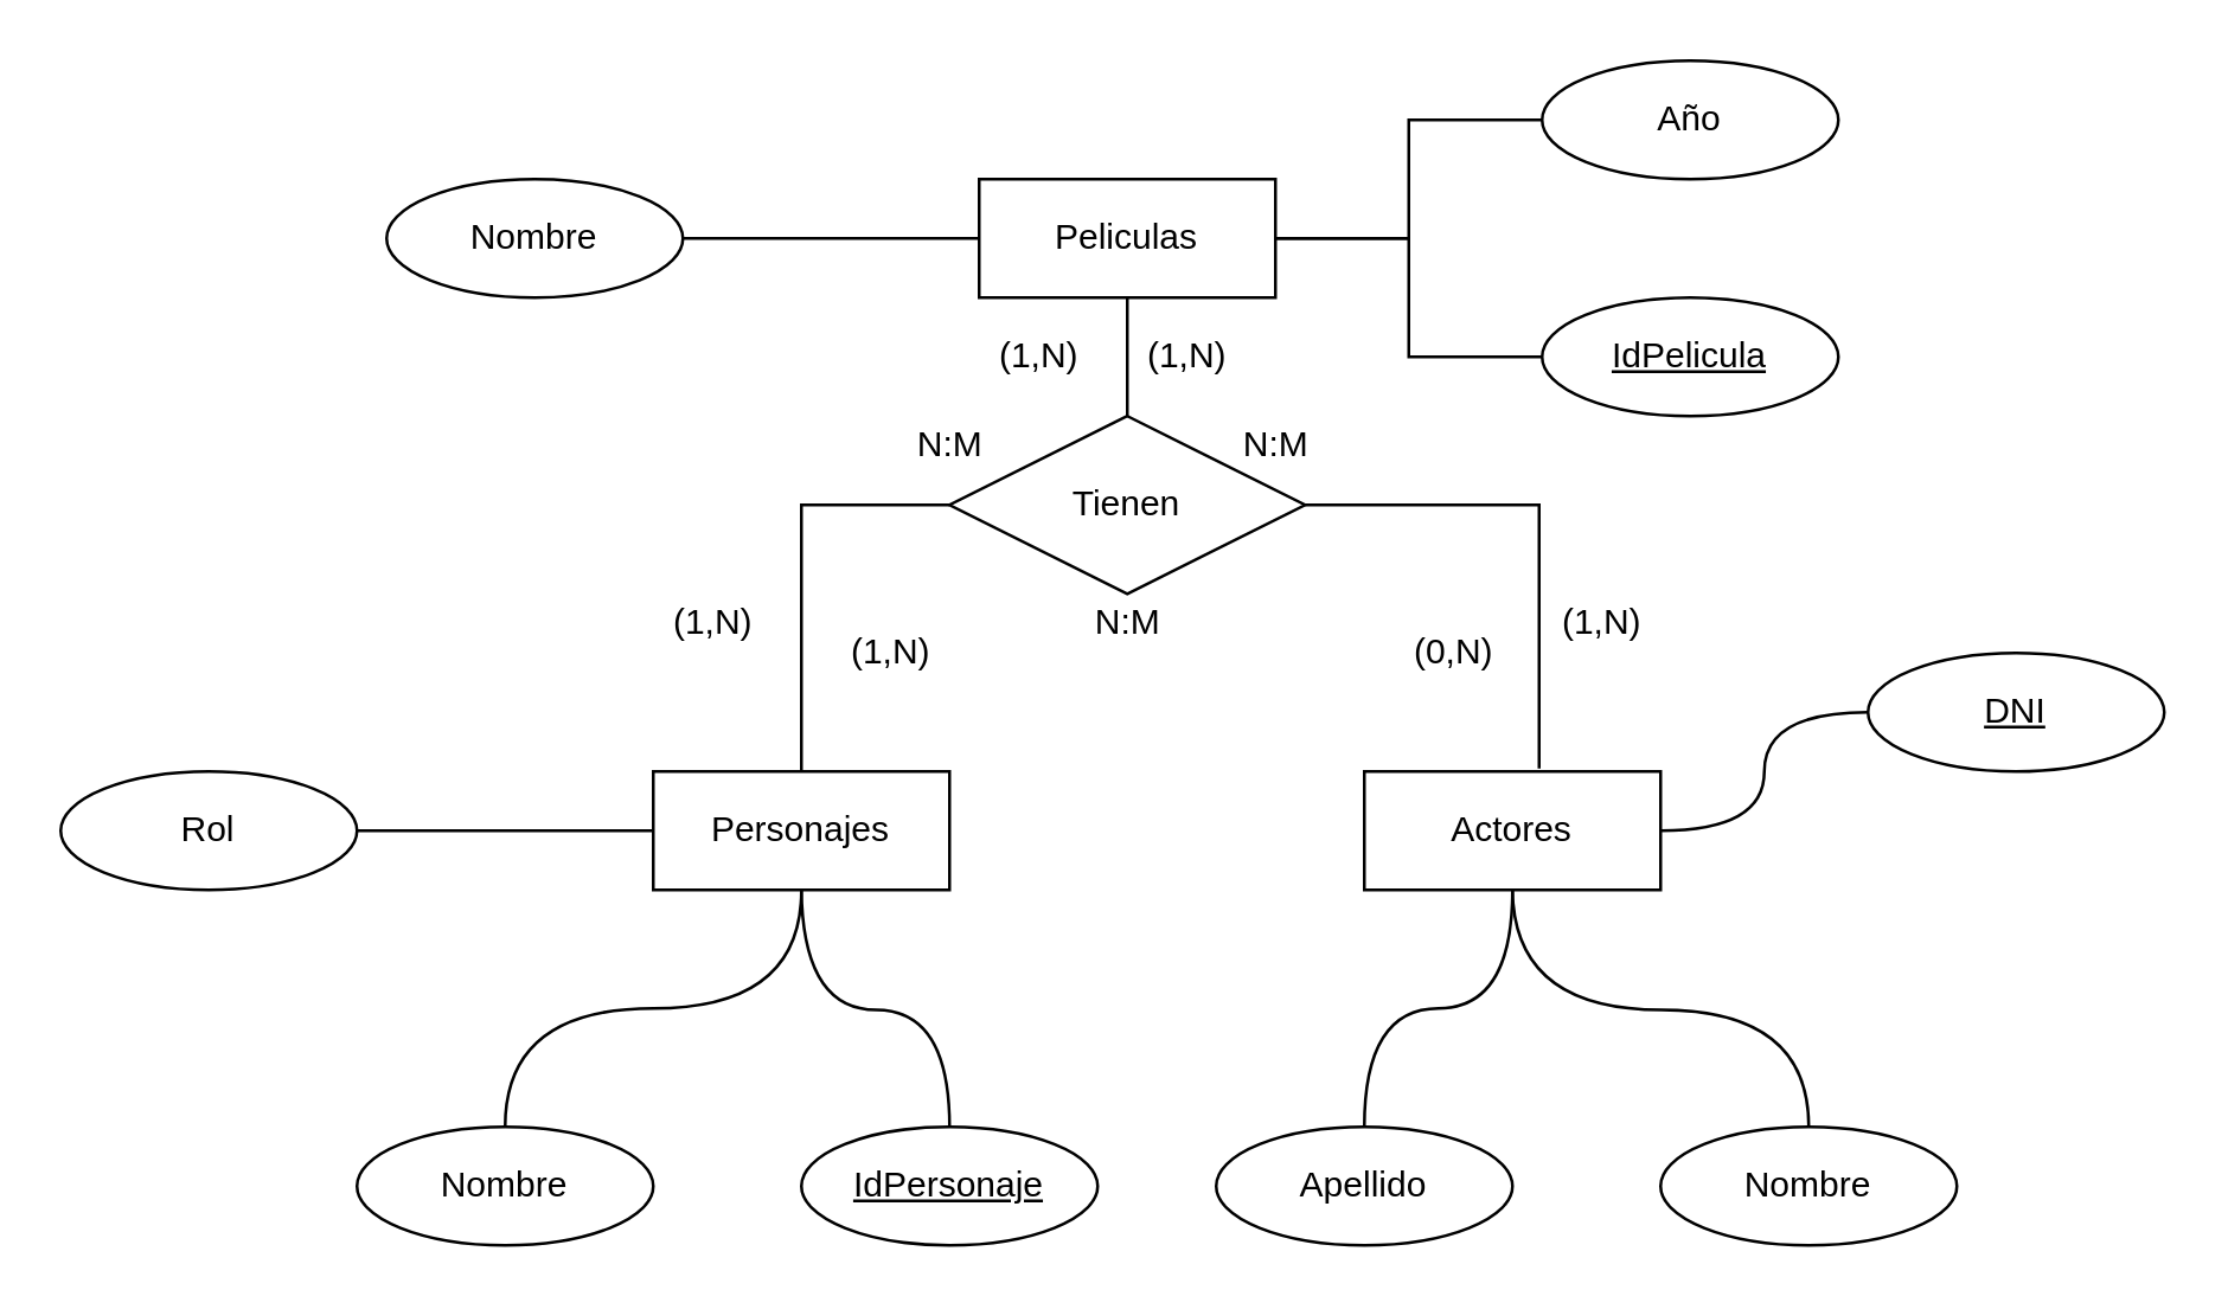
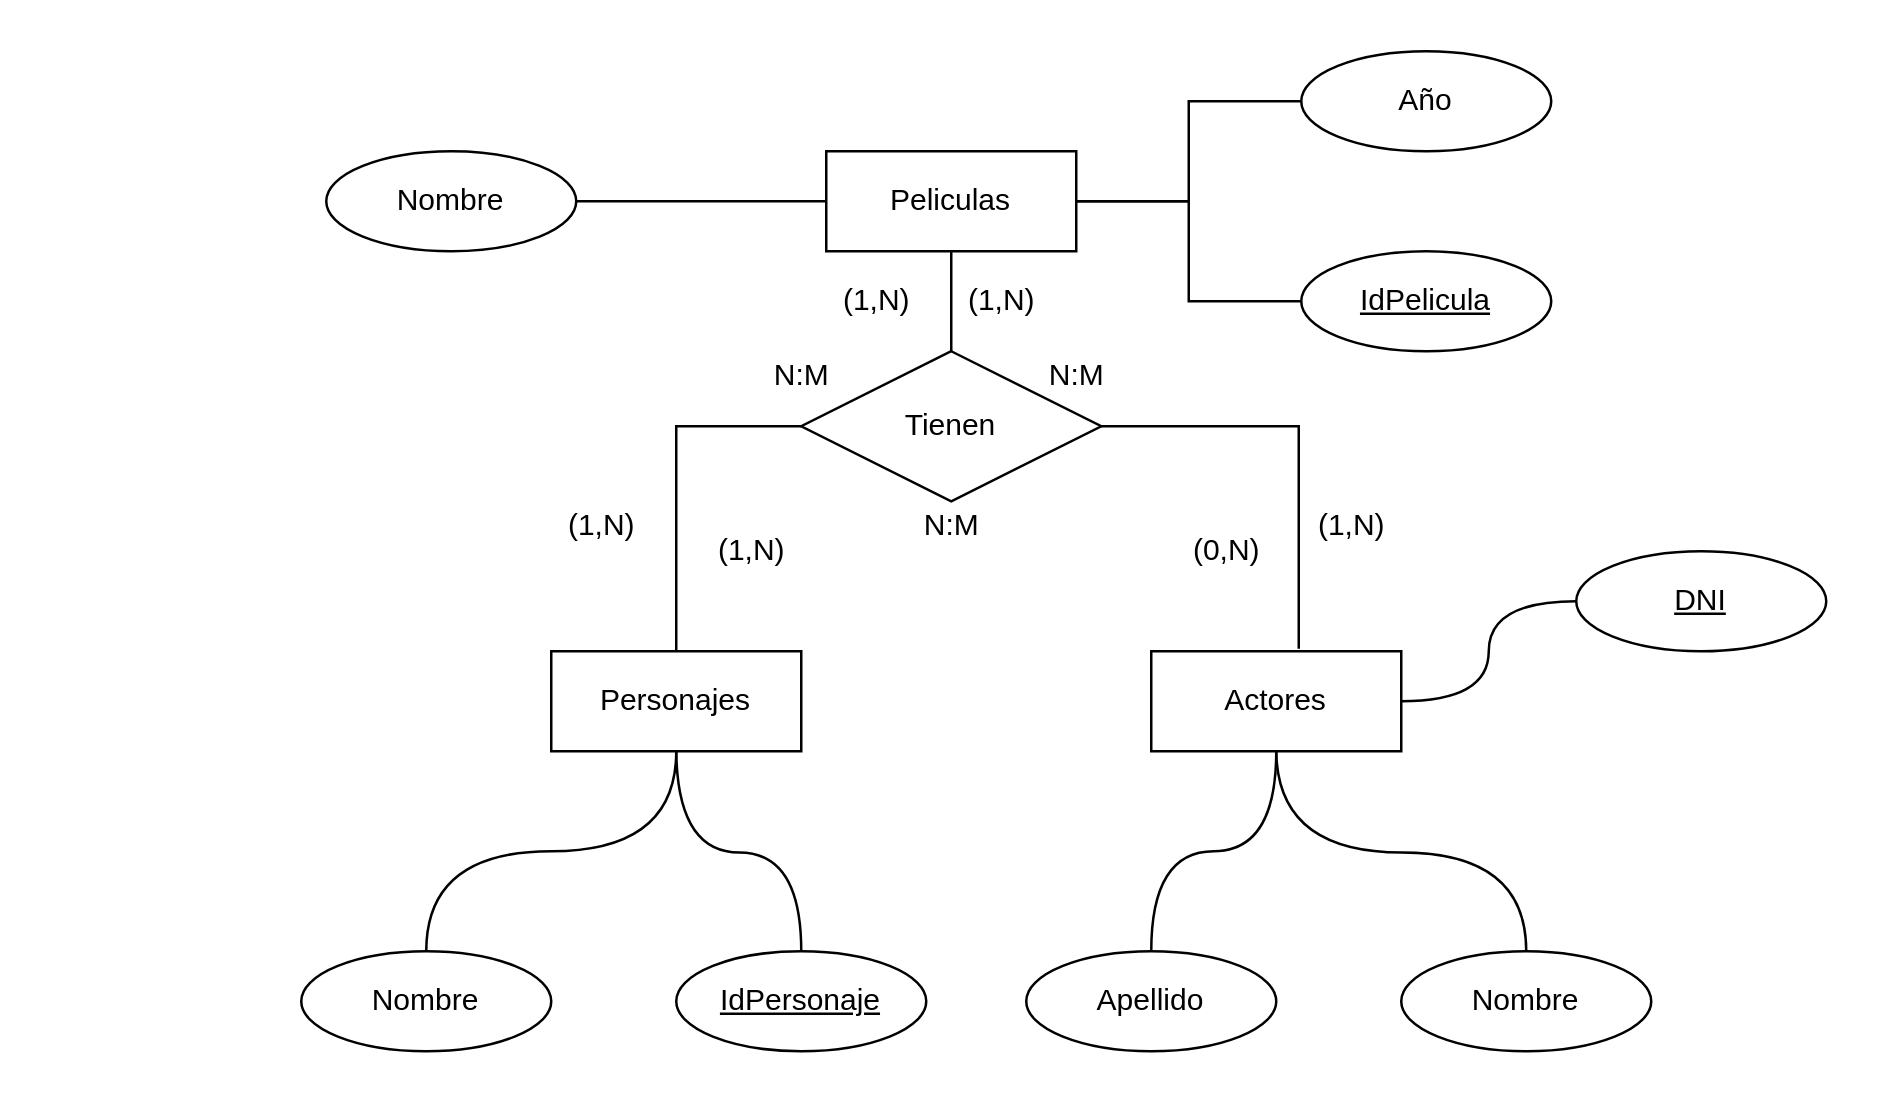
- <mxCell id="22" value="Rol" style="ellipse;whiteSpace=wrap;html=1;align=center;" parent="1" vertex="1"><mxGeometry x="20" y="260" width="100" height="40" as="geometry" /></mxCell>
- <mxCell id="21" style="edgeStyle=orthogonalEdgeStyle;curved=1;rounded=0;orthogonalLoop=1;jettySize=auto;html=1;exitX=1;exitY=0.5;exitDx=0;exitDy=0;entryX=0;entryY=0.5;entryDx=0;entryDy=0;endArrow=none;endFill=0;" edge="1" parent="1" source="22" target="4"><mxGeometry relative="1" as="geometry" /></mxCell>
